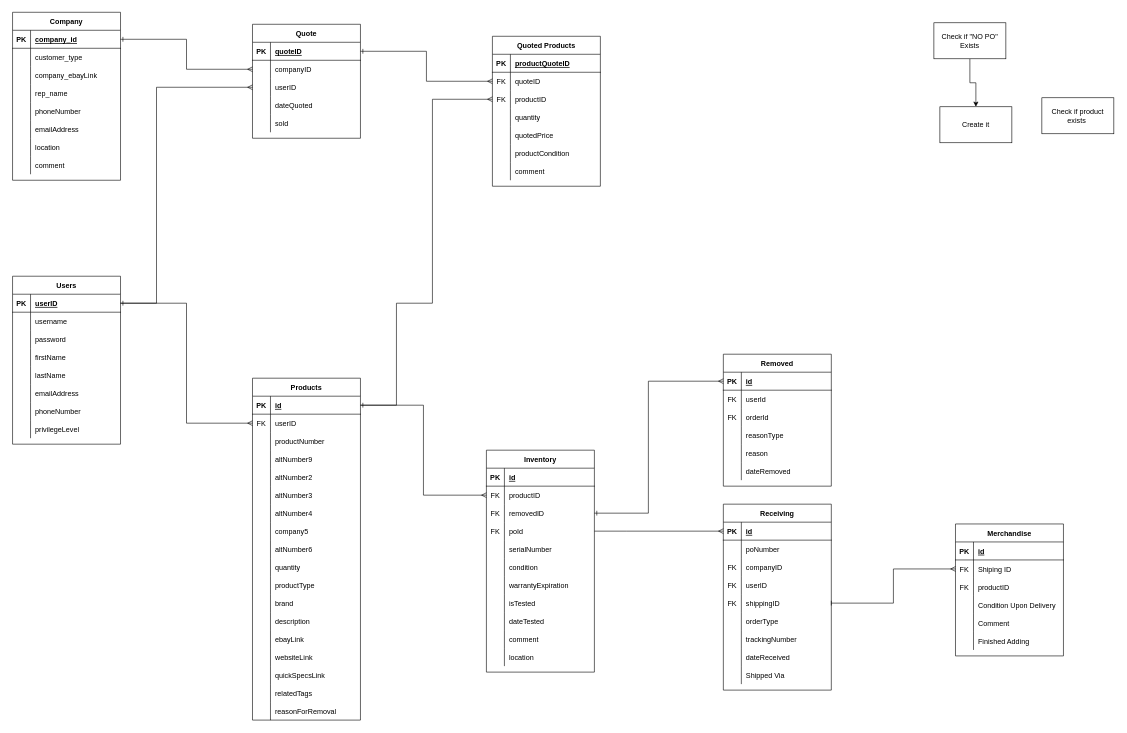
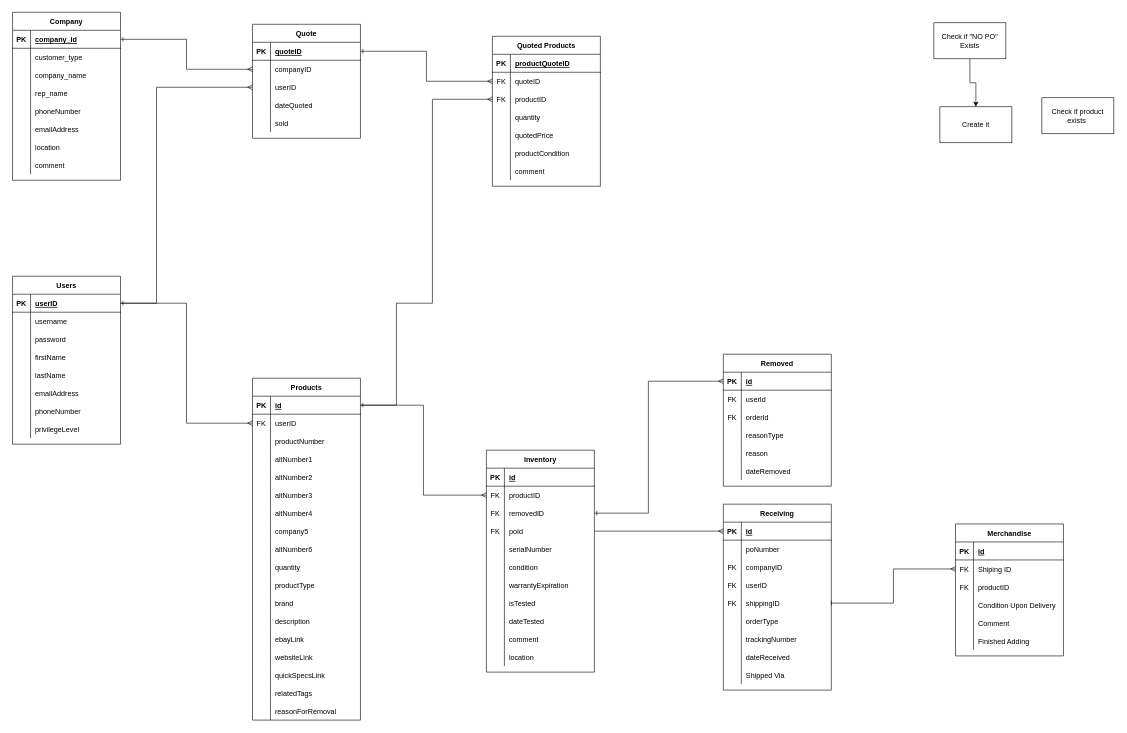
- <mxCell id="145" value="company_ebayLink" style="shape=partialRectangle;connectable=0;fillColor=none;top=0;left=0;bottom=0;right=0;align=left;spacingLeft=6;overflow=hidden;" parent="143" vertex="1"><mxGeometry x="30" width="150" height="30" as="geometry"><mxRectangle width="150" height="30" as="alternateBounds" /></mxGeometry></mxCell>
+ <mxCell id="145" value="company_name" style="shape=partialRectangle;connectable=0;fillColor=none;top=0;left=0;bottom=0;right=0;align=left;spacingLeft=6;overflow=hidden;" parent="143" vertex="1"><mxGeometry x="30" width="150" height="30" as="geometry"><mxRectangle width="150" height="30" as="alternateBounds" /></mxGeometry></mxCell>
- <mxCell id="48" value="altNumber9" style="shape=partialRectangle;connectable=0;fillColor=none;top=0;left=0;bottom=0;right=0;align=left;spacingLeft=6;overflow=hidden;" parent="46" vertex="1"><mxGeometry x="30" width="150" height="30" as="geometry"><mxRectangle width="150" height="30" as="alternateBounds" /></mxGeometry></mxCell>
+ <mxCell id="48" value="altNumber1" style="shape=partialRectangle;connectable=0;fillColor=none;top=0;left=0;bottom=0;right=0;align=left;spacingLeft=6;overflow=hidden;" parent="46" vertex="1"><mxGeometry x="30" width="150" height="30" as="geometry"><mxRectangle width="150" height="30" as="alternateBounds" /></mxGeometry></mxCell>
